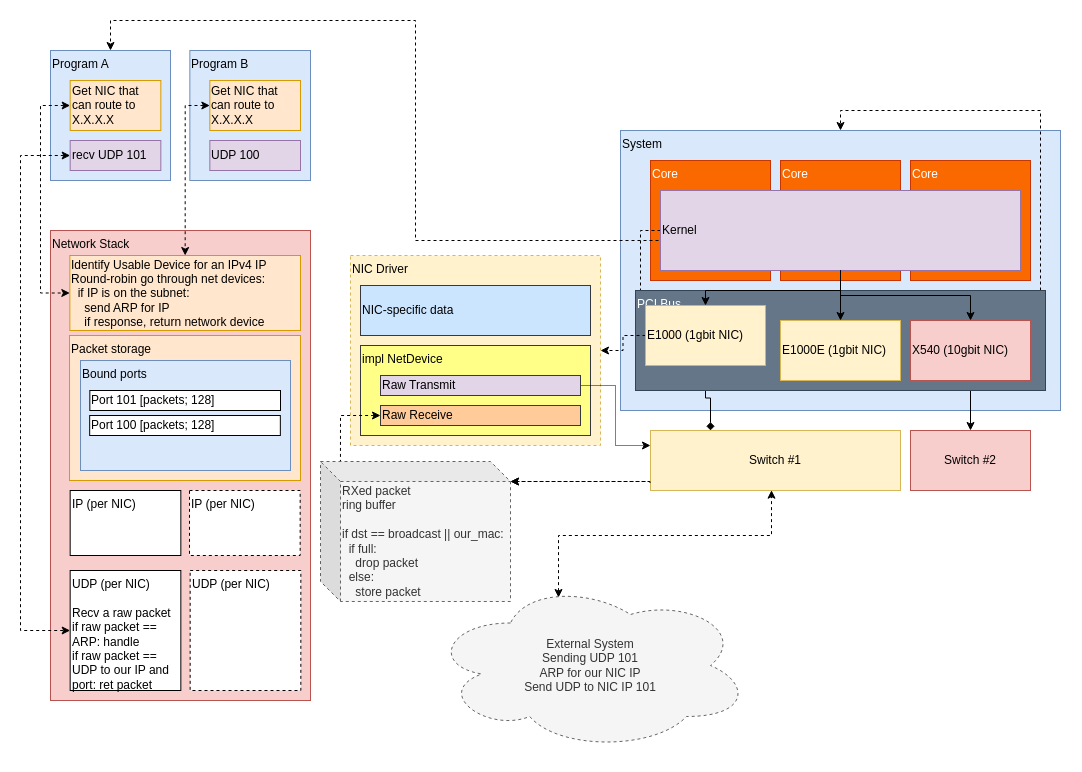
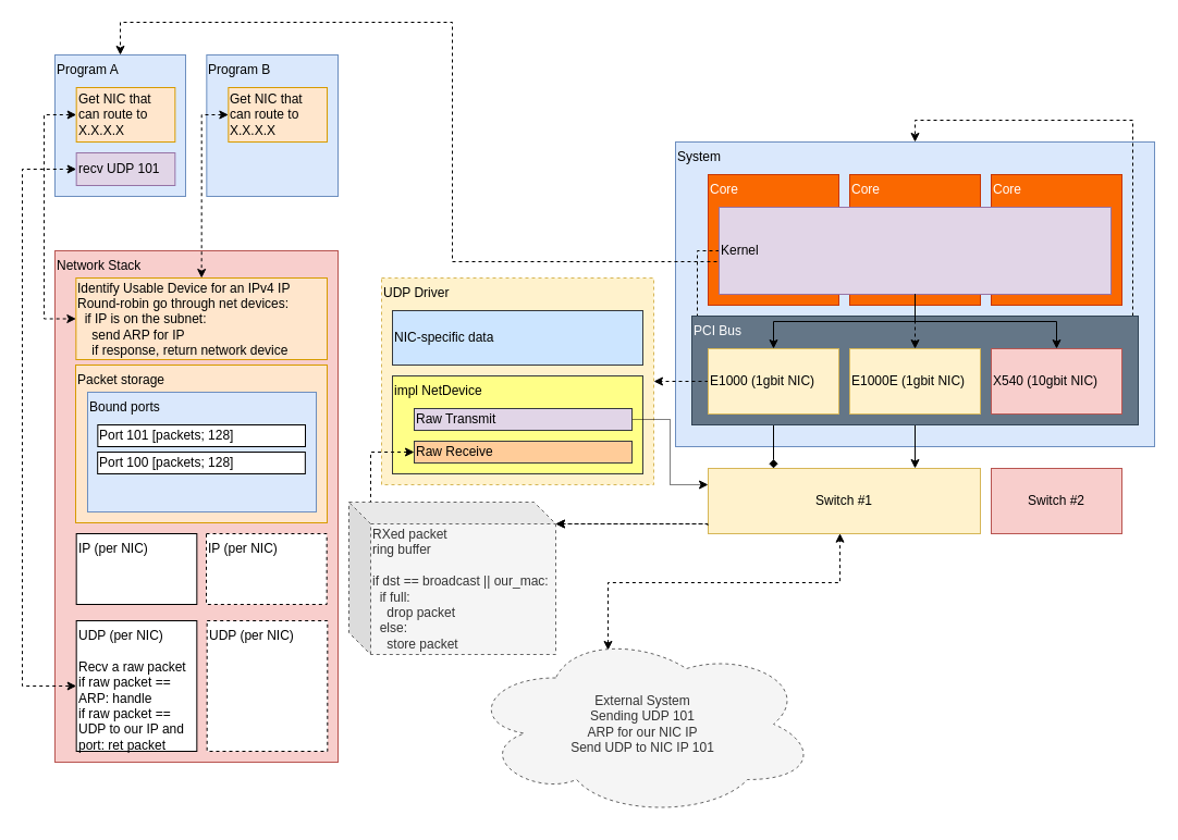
- <mxCell id="37" value="UDP 100" style="rounded=0;whiteSpace=wrap;html=1;fillColor=#e1d5e7;align=left;strokeColor=#9673a6;" vertex="1" parent="1"><mxGeometry x="209.34" y="140" width="90.66" height="30" as="geometry" /></mxCell>
- <mxCell id="23" value="NIC Driver" style="rounded=0;whiteSpace=wrap;html=1;fillColor=#fff2cc;align=left;verticalAlign=top;strokeColor=#d6b656;dashed=1;" vertex="1" parent="1"><mxGeometry x="350" y="255" width="250" height="190" as="geometry" /></mxCell>
+ <mxCell id="23" value="UDP Driver" style="rounded=0;whiteSpace=wrap;html=1;fillColor=#fff2cc;align=left;verticalAlign=top;strokeColor=#d6b656;dashed=1;" vertex="1" parent="1"><mxGeometry x="350" y="255" width="250" height="190" as="geometry" /></mxCell>
- <mxCell id="20" style="edgeStyle=orthogonalEdgeStyle;rounded=0;orthogonalLoop=1;jettySize=auto;html=1;exitX=0.5;exitY=1;exitDx=0;exitDy=0;entryX=0.5;entryY=0;entryDx=0;entryDy=0;" edge="1" parent="1" source="14" target="18"><mxGeometry relative="1" as="geometry" /></mxCell>
+ <mxCell id="20" style="edgeStyle=orthogonalEdgeStyle;rounded=0;orthogonalLoop=1;jettySize=auto;html=1;exitX=0.5;exitY=1;exitDx=0;exitDy=0;entryX=0.5;entryY=0;entryDx=0;entryDy=0;dashed=1;" edge="1" parent="1" source="14" target="18"><mxGeometry relative="1" as="geometry" /></mxCell>
- <mxCell id="17" value="E1000 (1gbit NIC)" style="rounded=0;whiteSpace=wrap;html=1;align=left;fillColor=#fff2cc;strokeColor=#d6b656;" vertex="1" parent="1"><mxGeometry x="645" y="305" width="120" height="60" as="geometry" /></mxCell>
+ <mxCell id="17" value="E1000 (1gbit NIC)" style="rounded=0;whiteSpace=wrap;html=1;align=left;fillColor=#fff2cc;strokeColor=#d6b656;" vertex="1" parent="1"><mxGeometry x="650" y="320" width="120" height="60" as="geometry" /></mxCell>
+ <mxCell id="5" style="edgeStyle=orthogonalEdgeStyle;rounded=0;orthogonalLoop=1;jettySize=auto;html=1;exitX=0.5;exitY=1;exitDx=0;exitDy=0;entryX=0.76;entryY=0;entryDx=0;entryDy=0;entryPerimeter=0;" edge="1" parent="1" source="18" target="7"><mxGeometry relative="1" as="geometry" /></mxCell>
- <mxCell id="4" style="edgeStyle=orthogonalEdgeStyle;rounded=0;orthogonalLoop=1;jettySize=auto;html=1;exitX=0.5;exitY=1;exitDx=0;exitDy=0;entryX=0.5;entryY=0;entryDx=0;entryDy=0;" edge="1" parent="1" source="19" target="8"><mxGeometry relative="1" as="geometry" /></mxCell>
